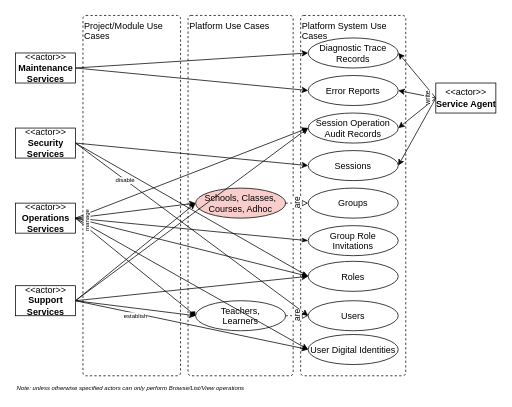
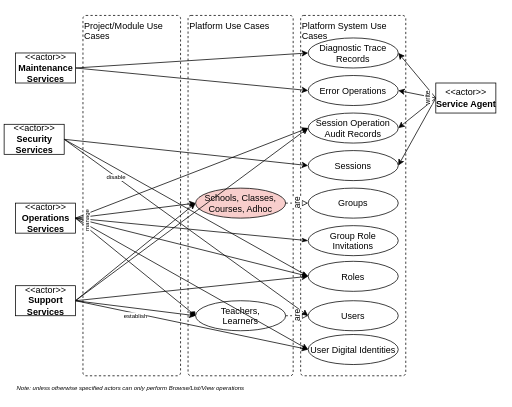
- <mxCell id="5" value="Error Reports" style="ellipse;" vertex="1" parent="3"><mxGeometry x="10" y="80" width="120" height="40" as="geometry" /></mxCell>
+ <mxCell id="5" value="Error Operations" style="ellipse;" vertex="1" parent="3"><mxGeometry x="10" y="80" width="120" height="40" as="geometry" /></mxCell>
- <mxCell id="21" value="&amp;lt;&amp;lt;actor&amp;gt;&amp;gt;&lt;br&gt;&lt;b&gt;Security&lt;br&gt;Services&lt;br&gt;&lt;/b&gt;" style="text;html=1;align=center;verticalAlign=middle;dashed=0;fillColor=#ffffff;strokeColor=#000000;" vertex="1" parent="1"><mxGeometry x="20" y="170" width="80" height="40" as="geometry" /></mxCell>
+ <mxCell id="21" value="&amp;lt;&amp;lt;actor&amp;gt;&amp;gt;&lt;br&gt;&lt;b&gt;Security&lt;br&gt;Services&lt;br&gt;&lt;/b&gt;" style="text;html=1;align=center;verticalAlign=middle;dashed=0;fillColor=#ffffff;strokeColor=#000000;" vertex="1" parent="1"><mxGeometry x="5" y="165" width="80" height="40" as="geometry" /></mxCell>
